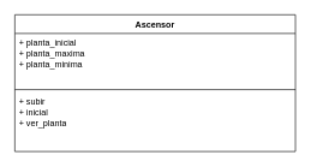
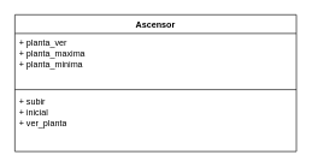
- <mxCell id="3" value="+ planta_inicial&lt;div&gt;+ planta_maxima&lt;/div&gt;&lt;div&gt;+ planta_minima&lt;/div&gt;&lt;div&gt;&lt;br&gt;&lt;/div&gt;" style="text;strokeColor=none;fillColor=none;align=left;verticalAlign=top;spacingLeft=4;spacingRight=4;overflow=hidden;rotatable=0;points=[[0,0.5],[1,0.5]];portConstraint=eastwest;whiteSpace=wrap;html=1;" vertex="1" parent="2"><mxGeometry y="26" width="390" height="74" as="geometry" /></mxCell>
+ <mxCell id="3" value="+ planta_ver&lt;div&gt;+ planta_maxima&lt;/div&gt;&lt;div&gt;+ planta_minima&lt;/div&gt;&lt;div&gt;&lt;br&gt;&lt;/div&gt;" style="text;strokeColor=none;fillColor=none;align=left;verticalAlign=top;spacingLeft=4;spacingRight=4;overflow=hidden;rotatable=0;points=[[0,0.5],[1,0.5]];portConstraint=eastwest;whiteSpace=wrap;html=1;" vertex="1" parent="2"><mxGeometry y="26" width="390" height="74" as="geometry" /></mxCell>
